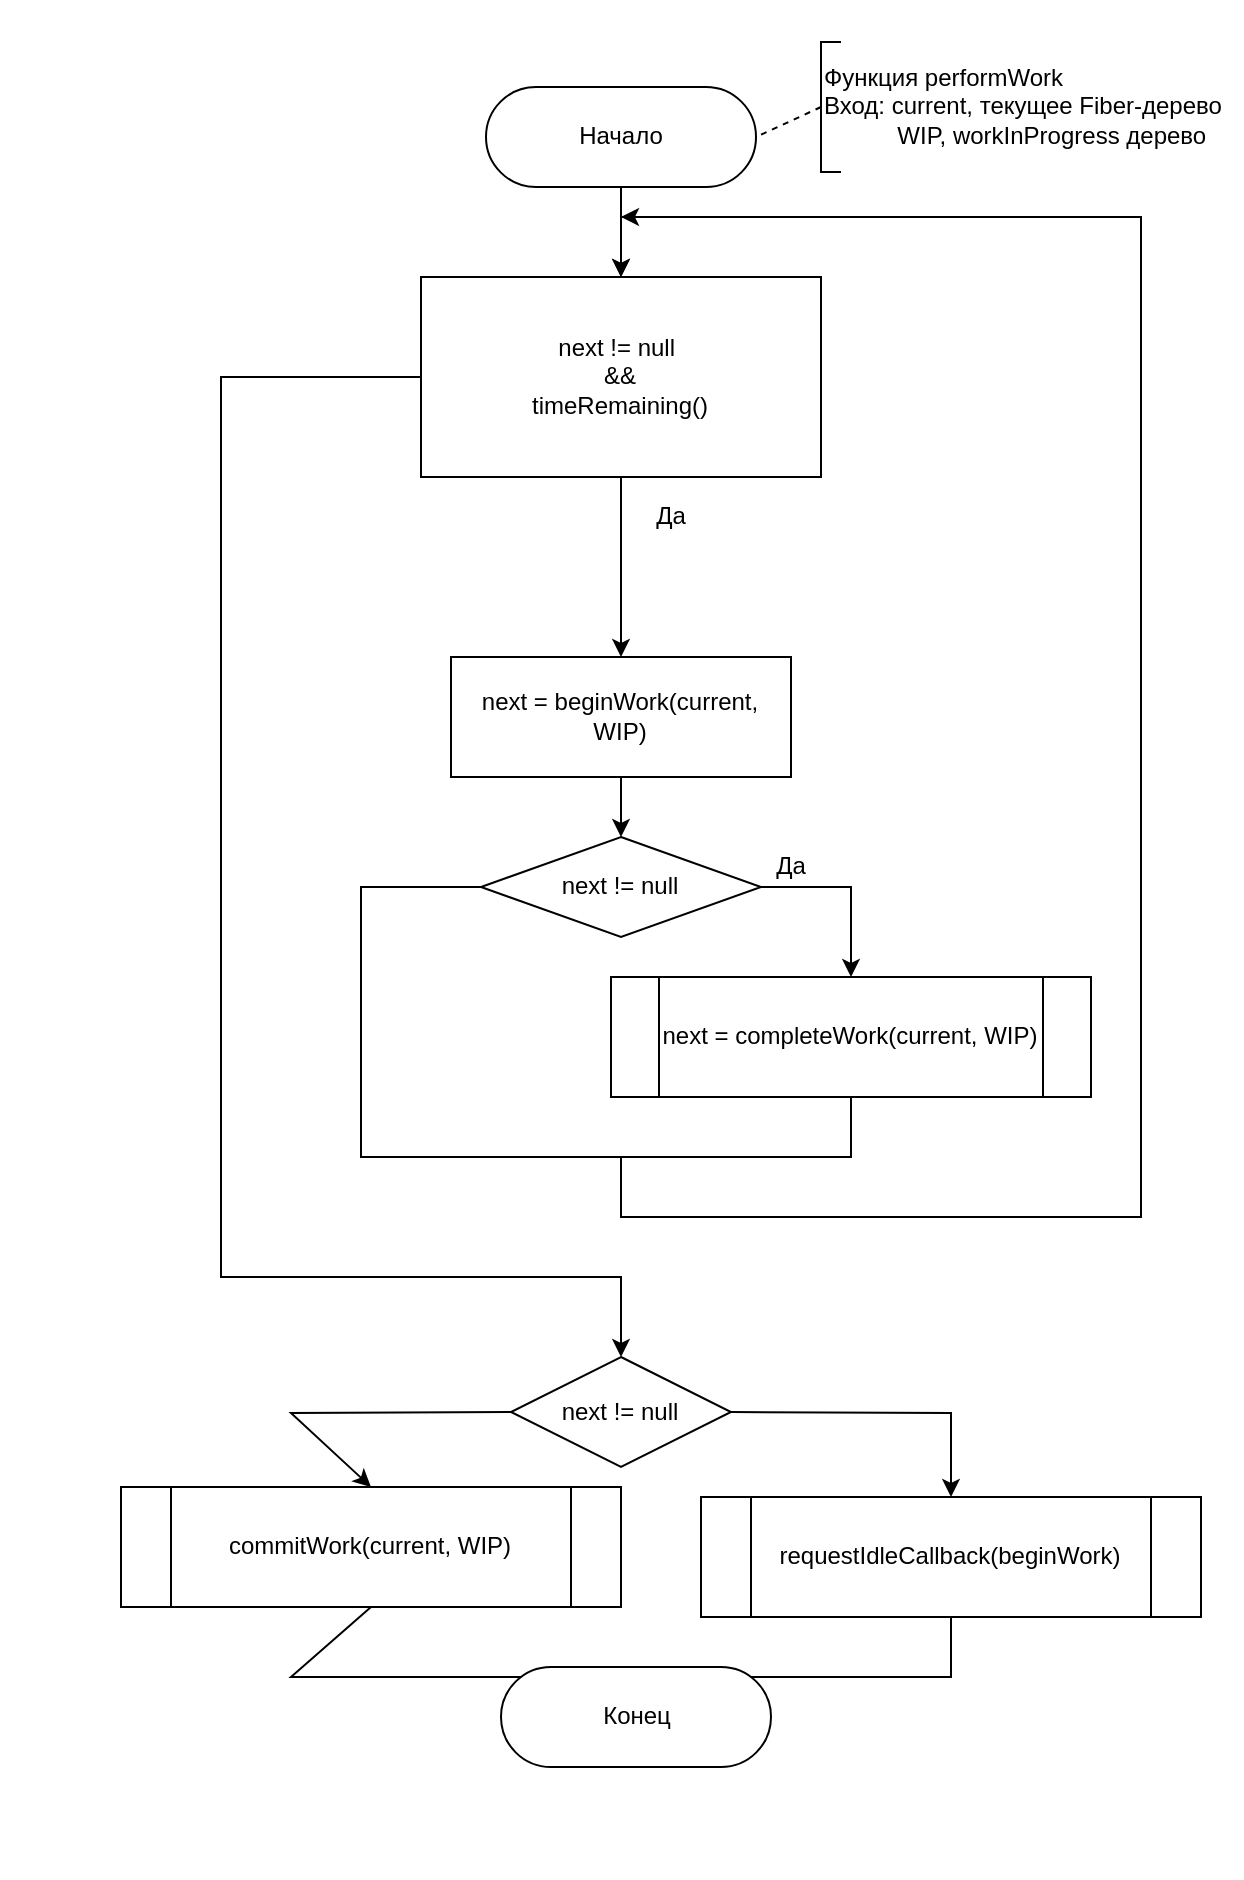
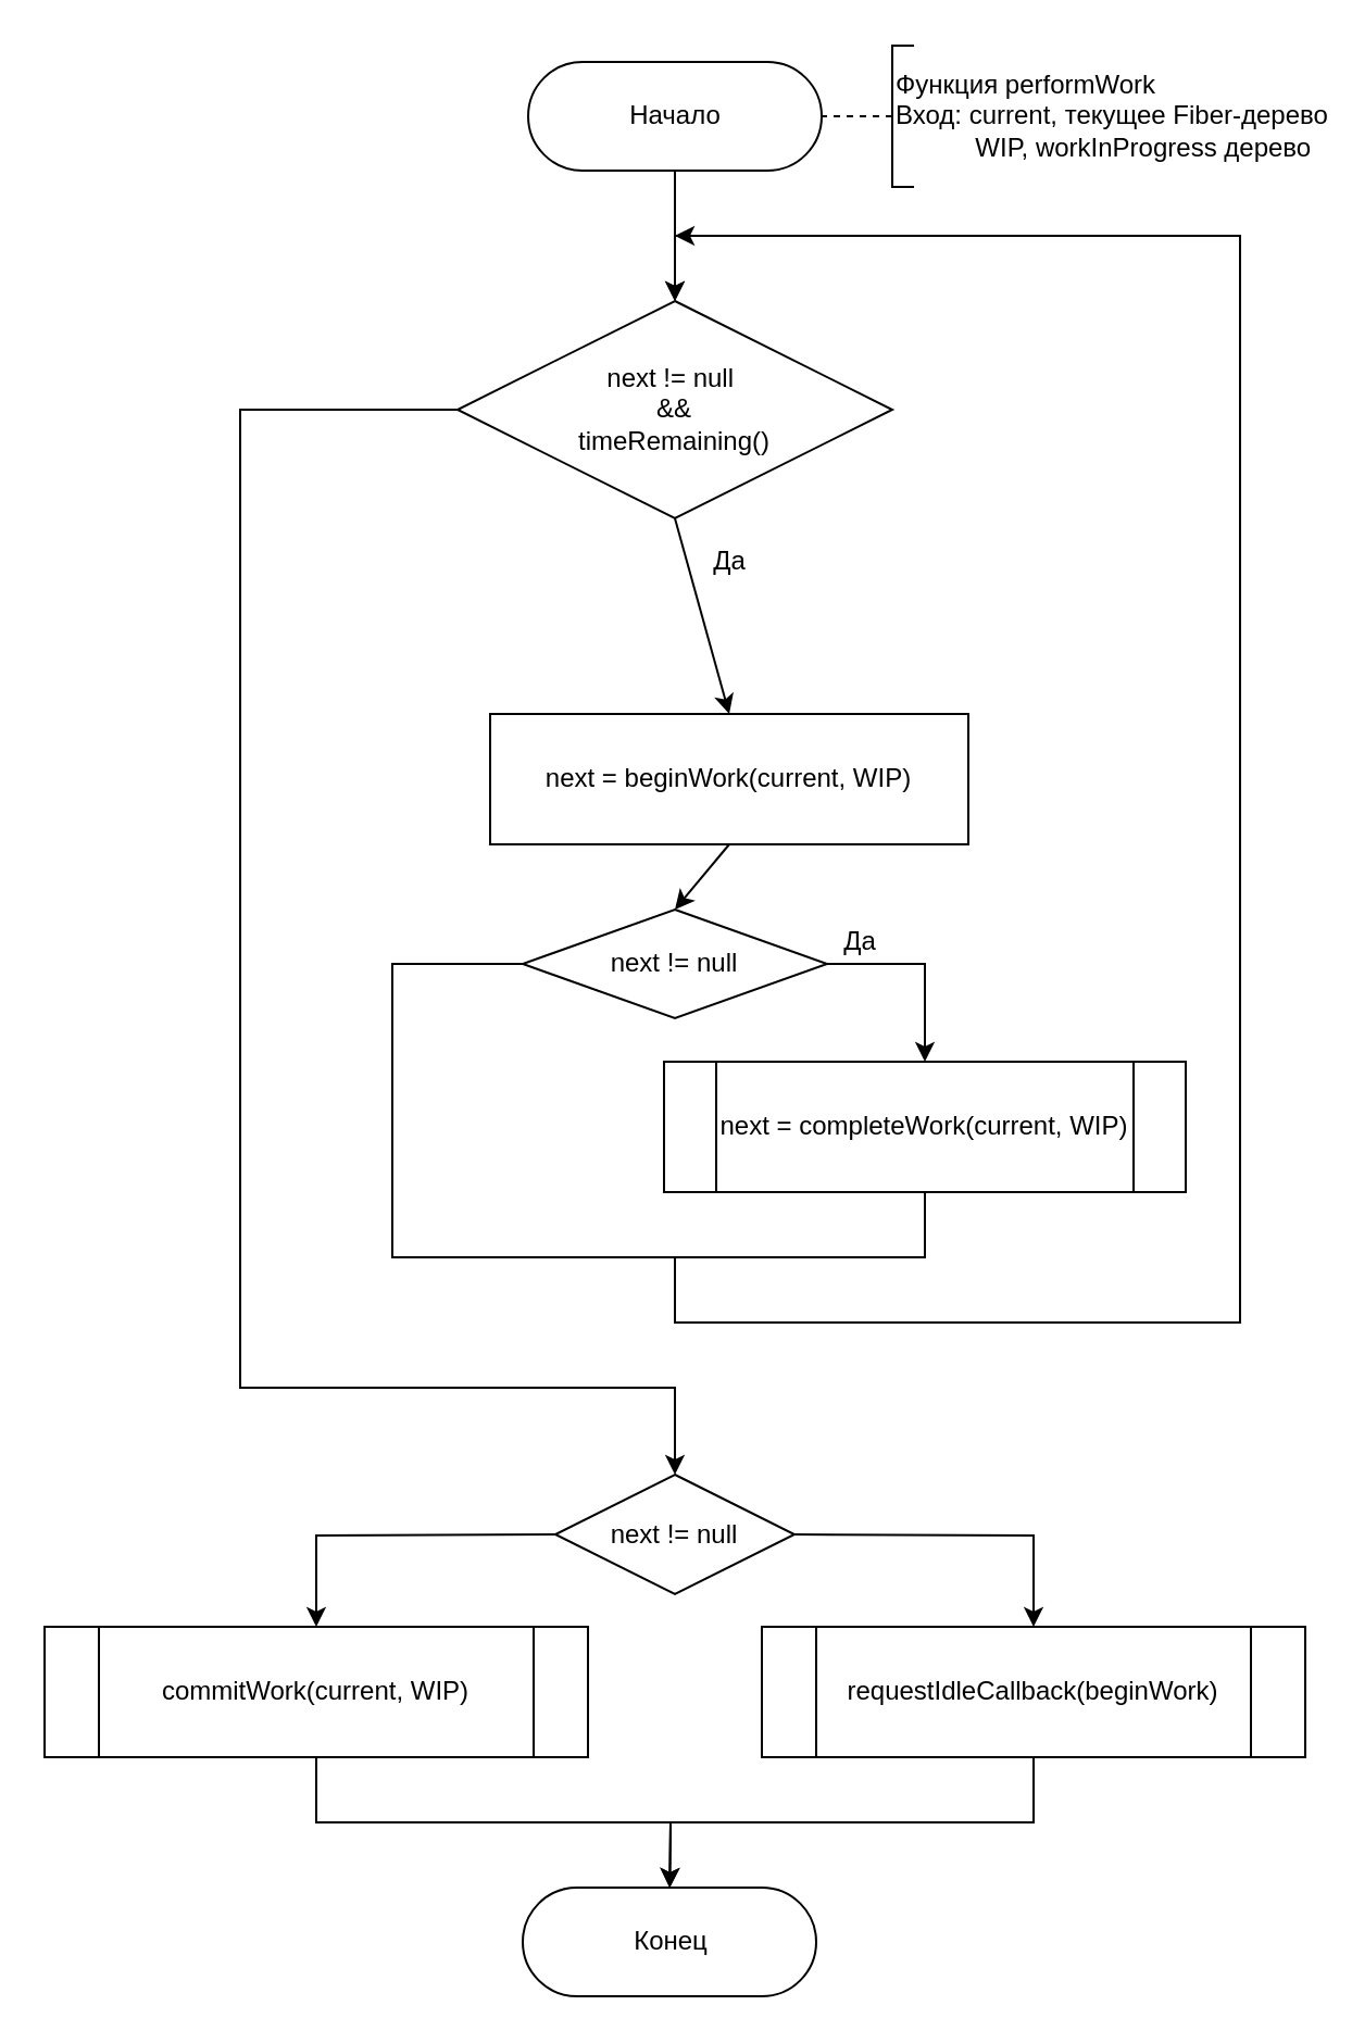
- <mxCell id="18" value="Начало" style="html=1;dashed=0;whitespace=wrap;shape=mxgraph.dfd.start" vertex="1" parent="1"><mxGeometry x="242.5" y="43" width="135" height="50" as="geometry" /></mxCell>
+ <mxCell id="18" value="Начало" style="html=1;dashed=0;whitespace=wrap;shape=mxgraph.dfd.start" vertex="1" parent="1"><mxGeometry x="242.5" y="28" width="135" height="50" as="geometry" /></mxCell>
- <mxCell id="4" value="next != null&amp;nbsp;&lt;br&gt;&amp;amp;&amp;amp;&lt;br&gt;timeRemaining()" style="whiteSpace=wrap;html=1;rounded=0;" vertex="1" parent="1"><mxGeometry x="210" y="138" width="200" height="100" as="geometry" /></mxCell>
+ <mxCell id="4" value="next != null&amp;nbsp;&lt;br&gt;&amp;amp;&amp;amp;&lt;br&gt;timeRemaining()" style="rhombus;whiteSpace=wrap;html=1;" vertex="1" parent="1"><mxGeometry x="210" y="138" width="200" height="100" as="geometry" /></mxCell>
- <mxCell id="6" value="next = beginWork(current, WIP)" style="whiteSpace=wrap;html=1;" vertex="1" parent="1"><mxGeometry x="225" y="328" width="170" height="60" as="geometry" /></mxCell>
+ <mxCell id="6" value="next = beginWork(current, WIP)" style="whiteSpace=wrap;html=1;" vertex="1" parent="1"><mxGeometry x="225" y="328" width="220" height="60" as="geometry" /></mxCell>
- <mxCell id="16" value="commitWork(current, WIP)" style="shape=process;whiteSpace=wrap;html=1;backgroundOutline=1;" vertex="1" parent="1"><mxGeometry x="60" y="743" width="250" height="60" as="geometry" /></mxCell>
+ <mxCell id="16" value="commitWork(current, WIP)" style="shape=process;whiteSpace=wrap;html=1;backgroundOutline=1;" vertex="1" parent="1"><mxGeometry x="20" y="748" width="250" height="60" as="geometry" /></mxCell>
- <mxCell id="23" value="Конец" style="html=1;dashed=0;whitespace=wrap;shape=mxgraph.dfd.start" vertex="1" parent="1"><mxGeometry x="250" y="833" width="135" height="50" as="geometry" /></mxCell>
+ <mxCell id="23" value="Конец" style="html=1;dashed=0;whitespace=wrap;shape=mxgraph.dfd.start" vertex="1" parent="1"><mxGeometry x="240" y="868" width="135" height="50" as="geometry" /></mxCell>
